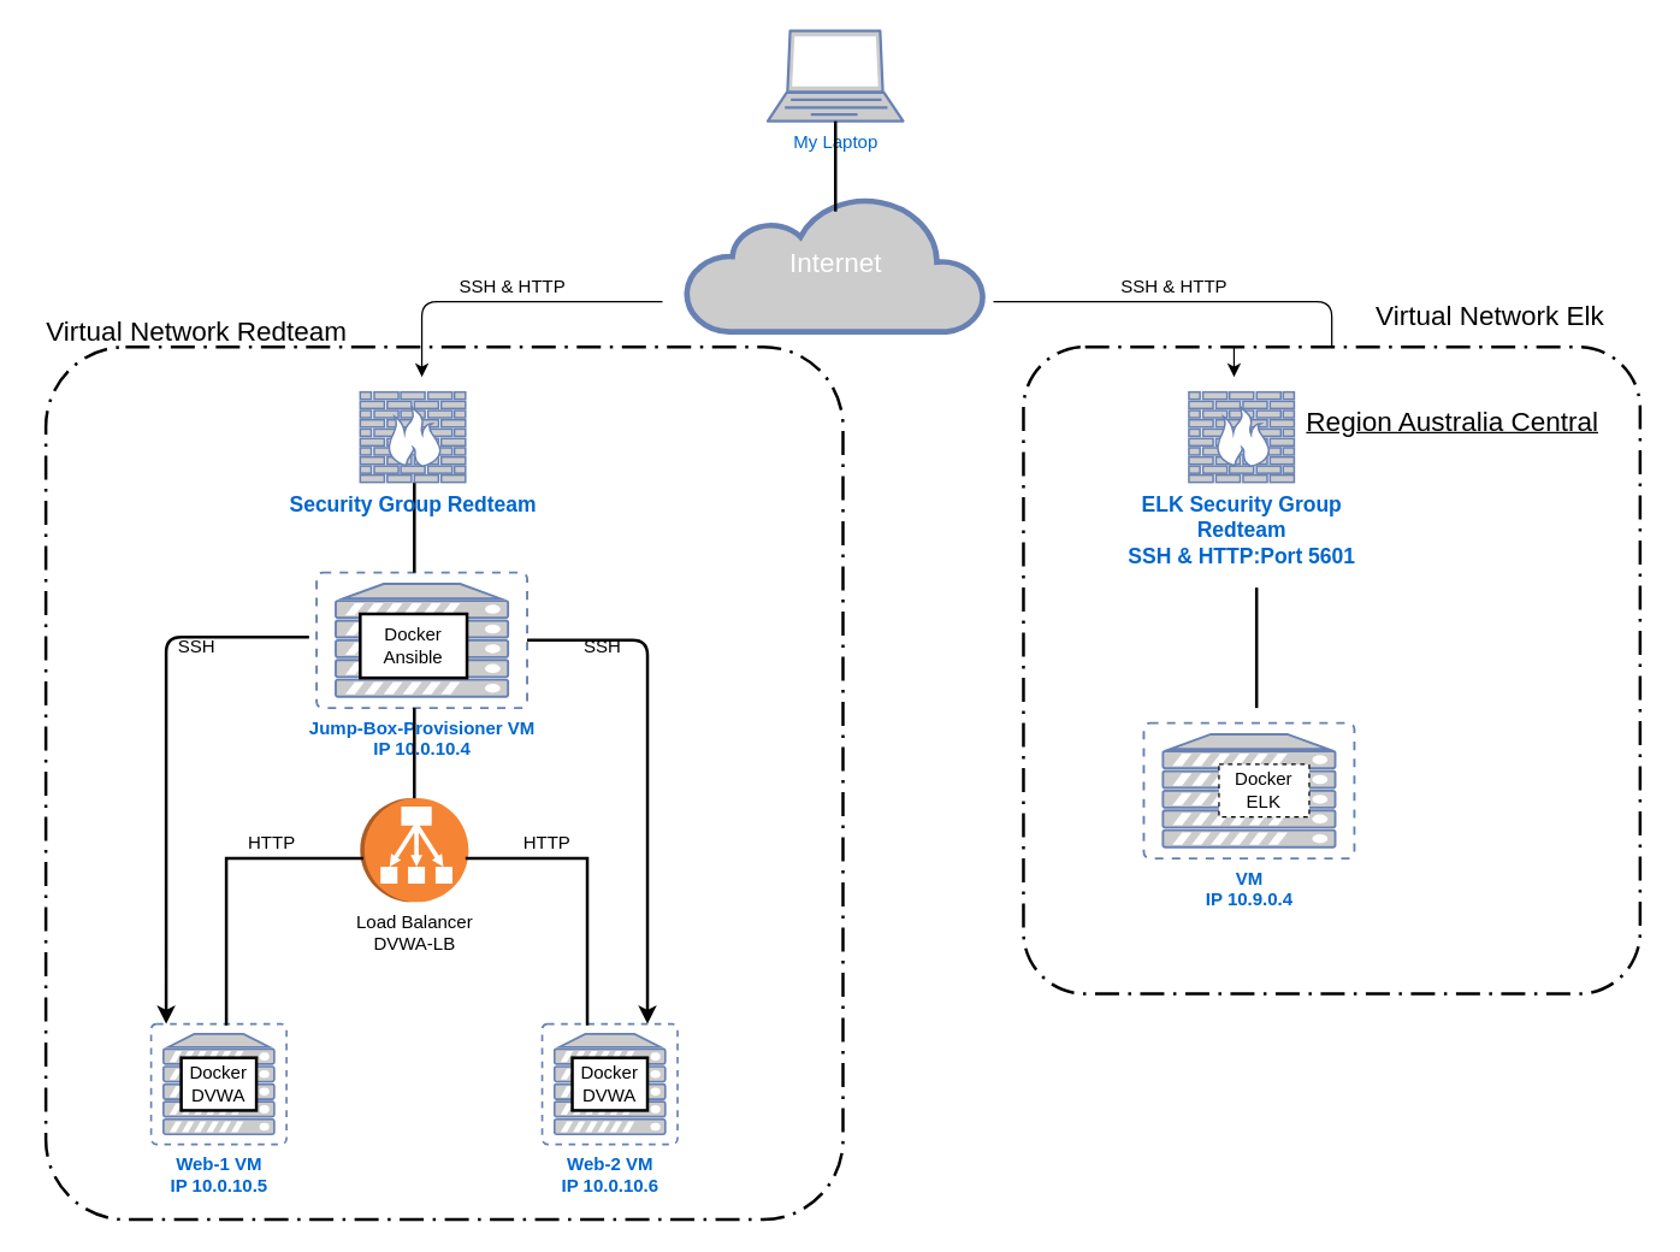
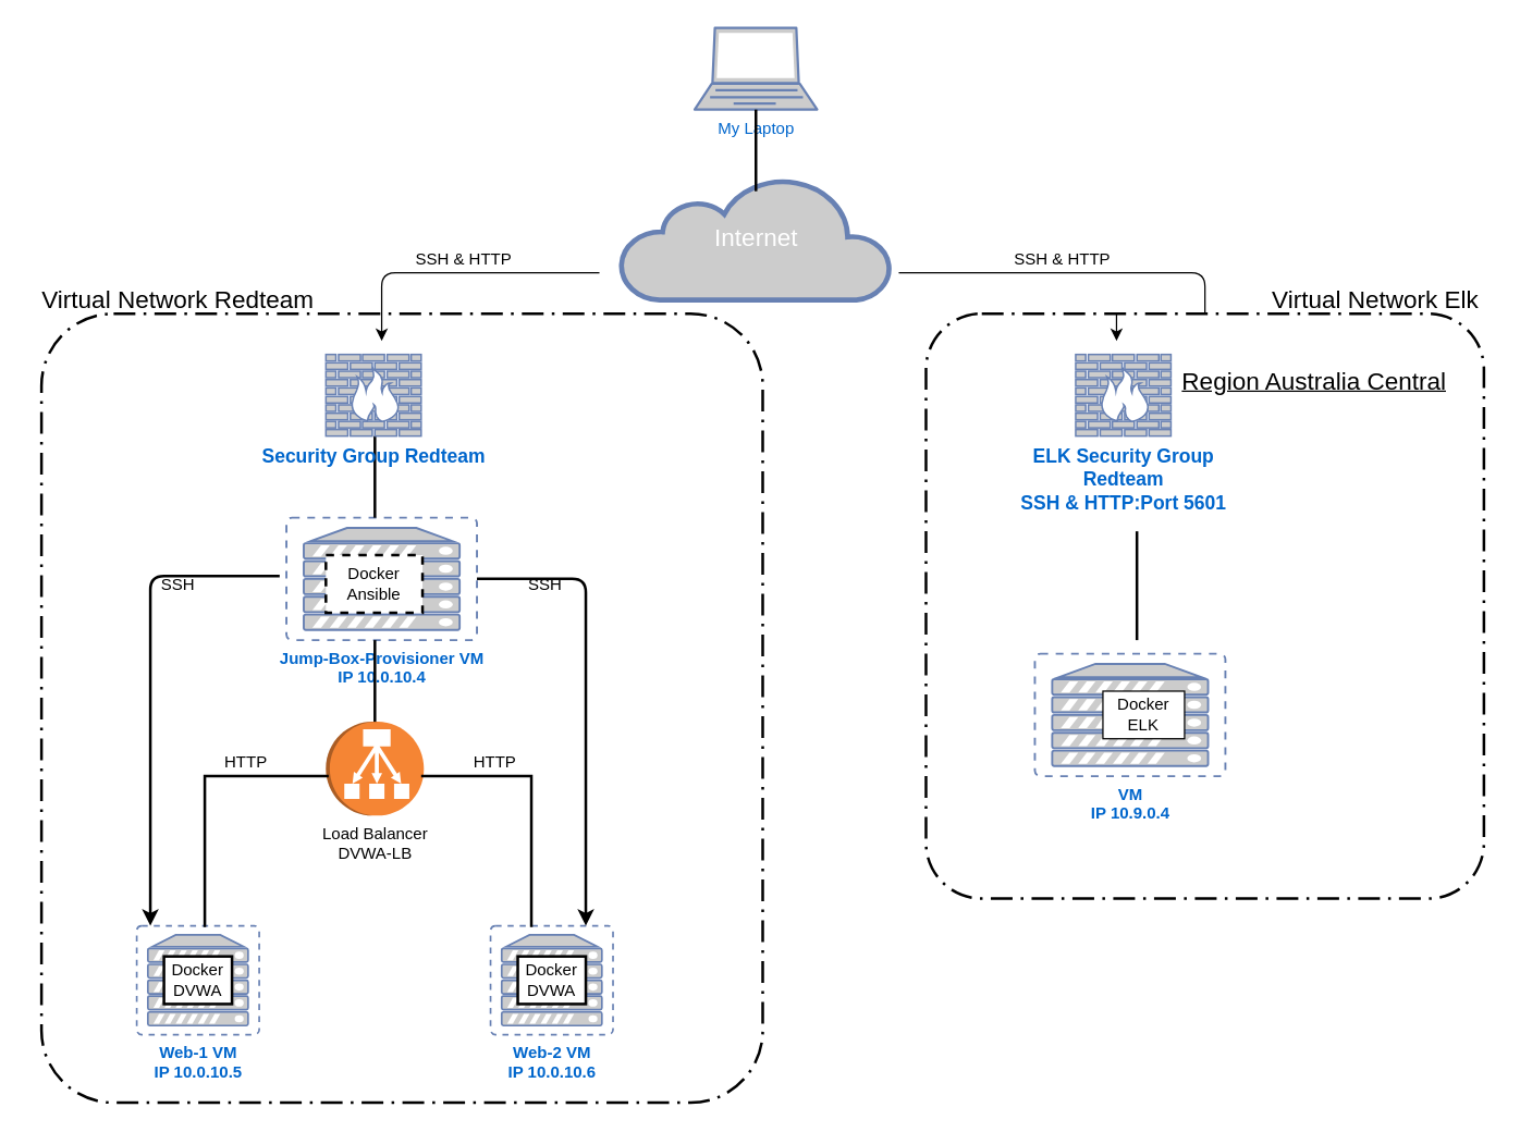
- <mxCell id="36" value="&lt;font style=&quot;font-size: 18px&quot;&gt;Virtual &lt;font&gt;Network &lt;/font&gt;Elk&lt;/font&gt;" style="text;html=1;align=center;verticalAlign=middle;resizable=0;points=[];autosize=1;strokeColor=none;" parent="1" vertex="1"><mxGeometry x="905" y="200" width="170" height="20" as="geometry" /></mxCell>
+ <mxCell id="36" value="&lt;font style=&quot;font-size: 18px&quot;&gt;Virtual &lt;font&gt;Network &lt;/font&gt;Elk&lt;/font&gt;" style="text;html=1;align=center;verticalAlign=middle;resizable=0;points=[];autosize=1;strokeColor=none;" parent="1" vertex="1"><mxGeometry x="925" y="210" width="170" height="20" as="geometry" /></mxCell>
- <mxCell id="10" value="Docker&lt;br&gt;Ansible" style="rounded=0;whiteSpace=wrap;html=1;strokeWidth=2;" parent="1" vertex="1"><mxGeometry x="239" y="407.5" width="71" height="42.5" as="geometry" /></mxCell>
+ <mxCell id="10" value="Docker&lt;br&gt;Ansible" style="rounded=0;whiteSpace=wrap;html=1;strokeWidth=2;dashed=1;" parent="1" vertex="1"><mxGeometry x="239" y="407.5" width="71" height="42.5" as="geometry" /></mxCell>
- <mxCell id="22" value="Docker &lt;br&gt;ELK" style="rounded=0;whiteSpace=wrap;html=1;dashed=1;" parent="1" vertex="1"><mxGeometry x="810" y="507.5" width="60" height="35" as="geometry" /></mxCell>
+ <mxCell id="22" value="Docker &lt;br&gt;ELK" style="rounded=0;whiteSpace=wrap;html=1;" parent="1" vertex="1"><mxGeometry x="810" y="507.5" width="60" height="35" as="geometry" /></mxCell>
